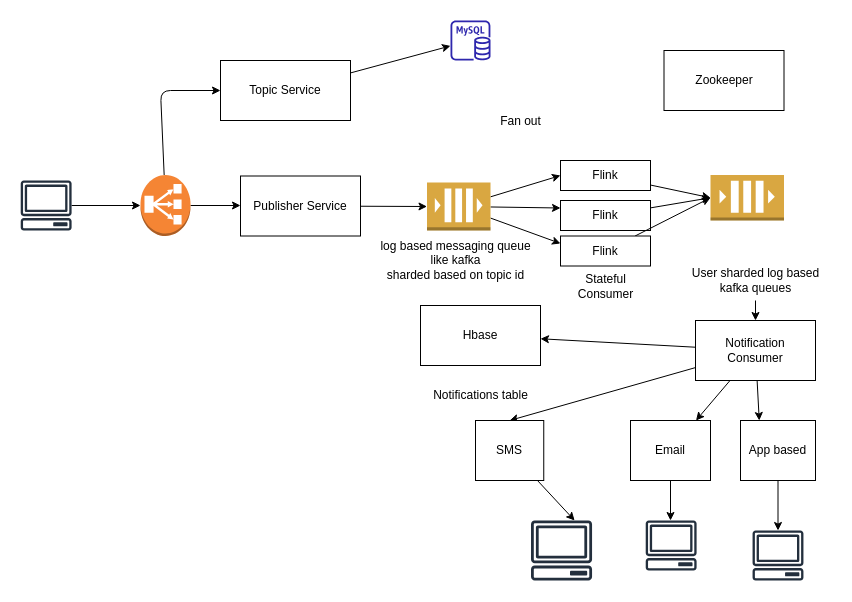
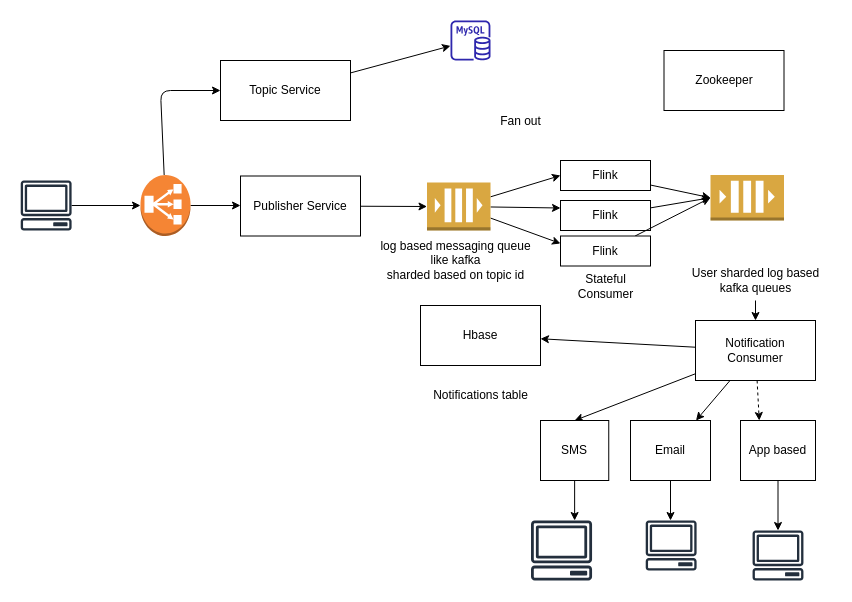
- <mxCell id="27" style="edgeStyle=none;html=1;entryX=0.25;entryY=0;entryDx=0;entryDy=0;" parent="1" source="31" target="36" edge="1"><mxGeometry relative="1" as="geometry" /></mxCell>
+ <mxCell id="27" style="edgeStyle=none;html=1;entryX=0.25;entryY=0;entryDx=0;entryDy=0;dashed=1;" parent="1" source="31" target="36" edge="1"><mxGeometry relative="1" as="geometry" /></mxCell>
- <mxCell id="38" value="SMS" style="rounded=0;whiteSpace=wrap;html=1;" parent="1" vertex="1"><mxGeometry x="475" y="420" width="68.25" height="60" as="geometry" /></mxCell>
+ <mxCell id="38" value="SMS" style="rounded=0;whiteSpace=wrap;html=1;" parent="1" vertex="1"><mxGeometry x="540" y="420" width="68.25" height="60" as="geometry" /></mxCell>
